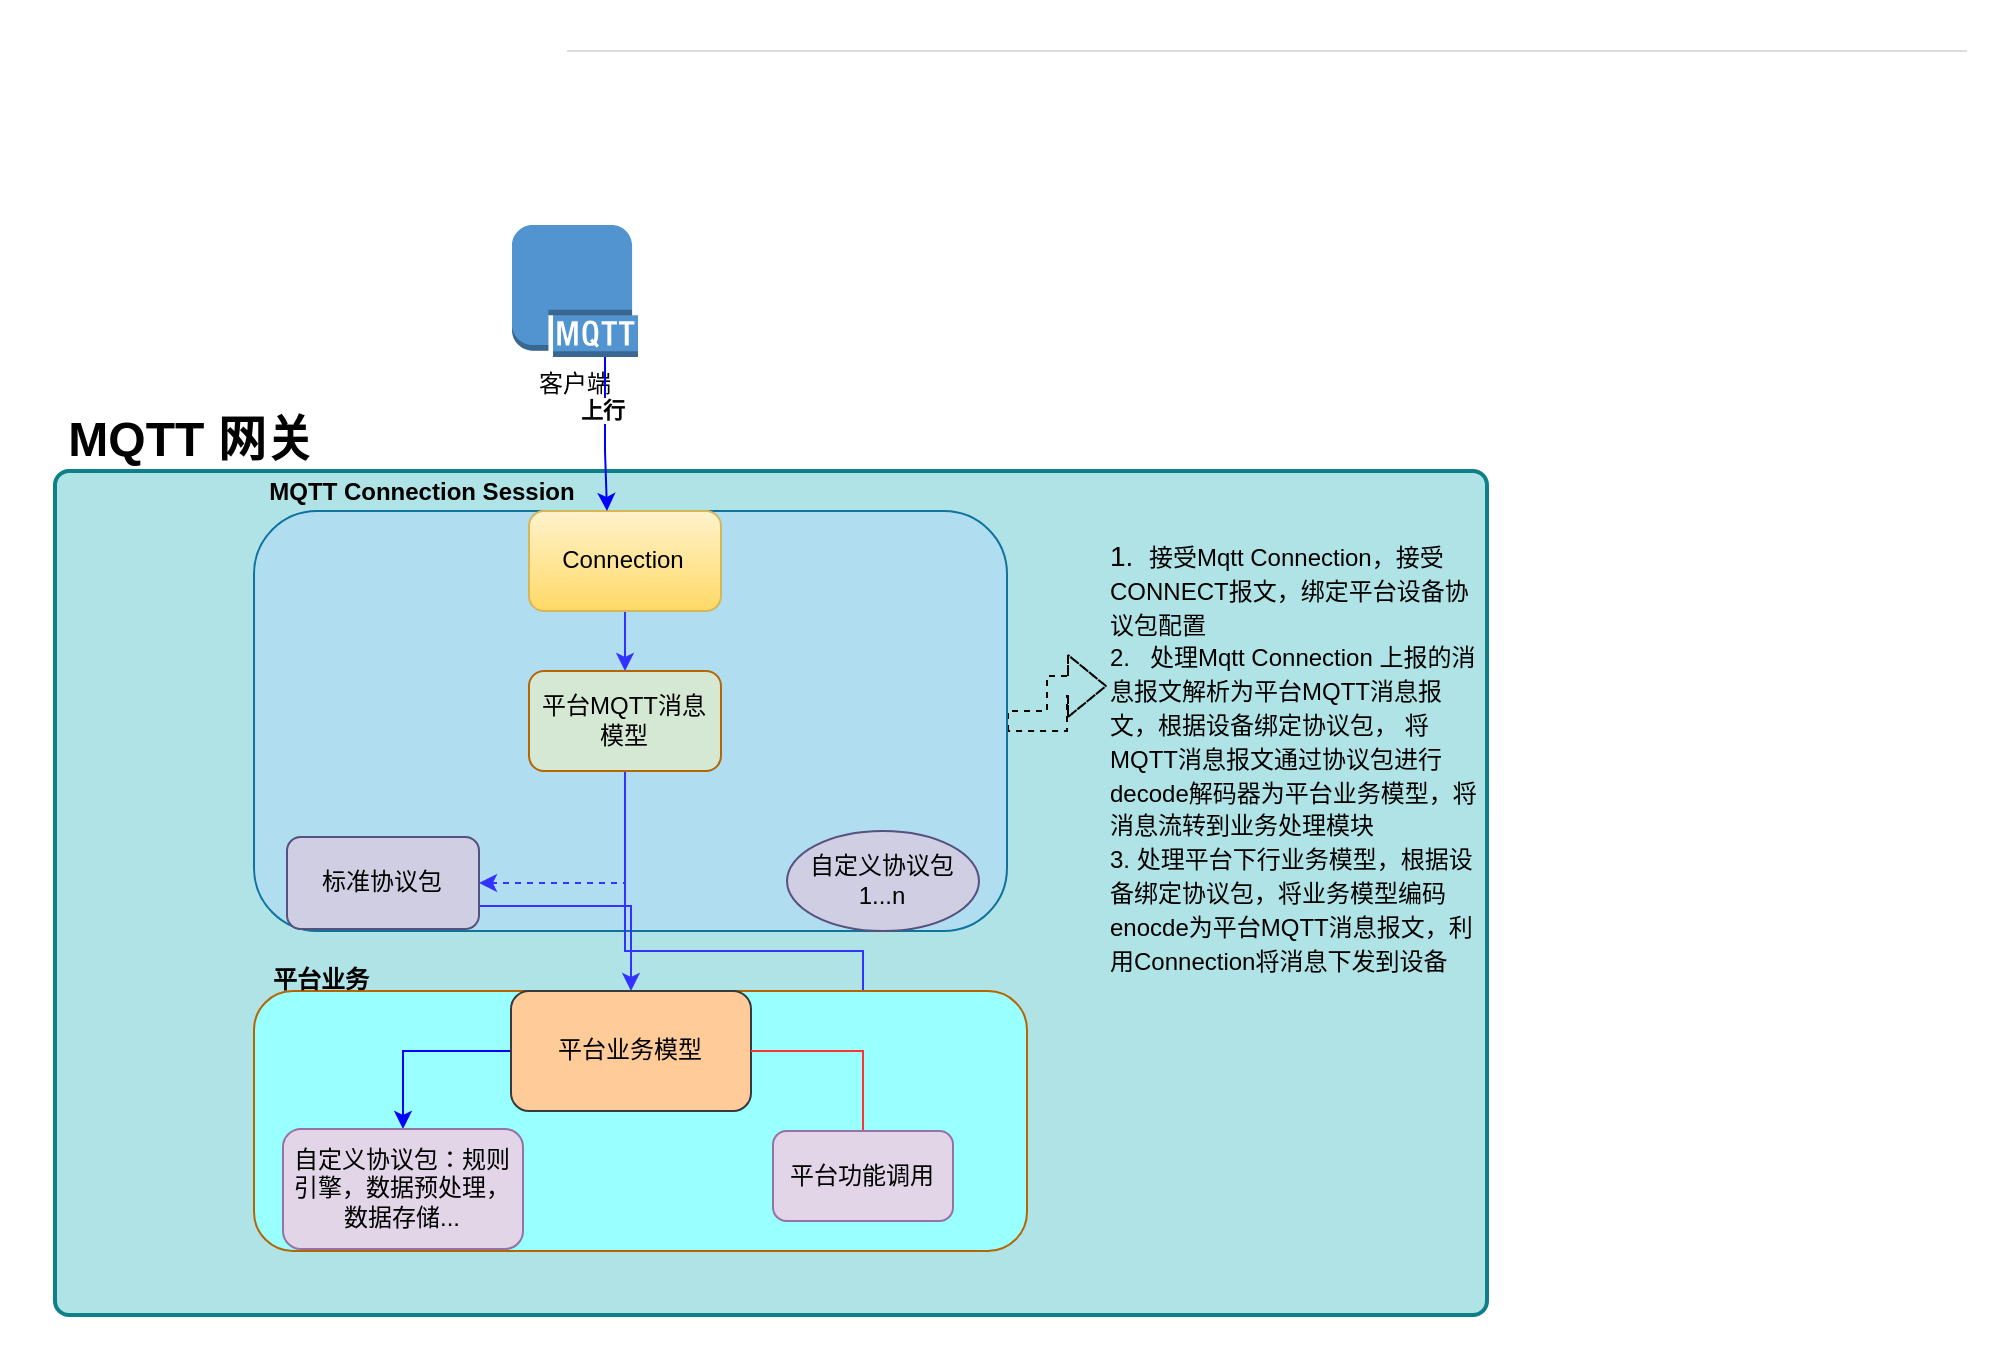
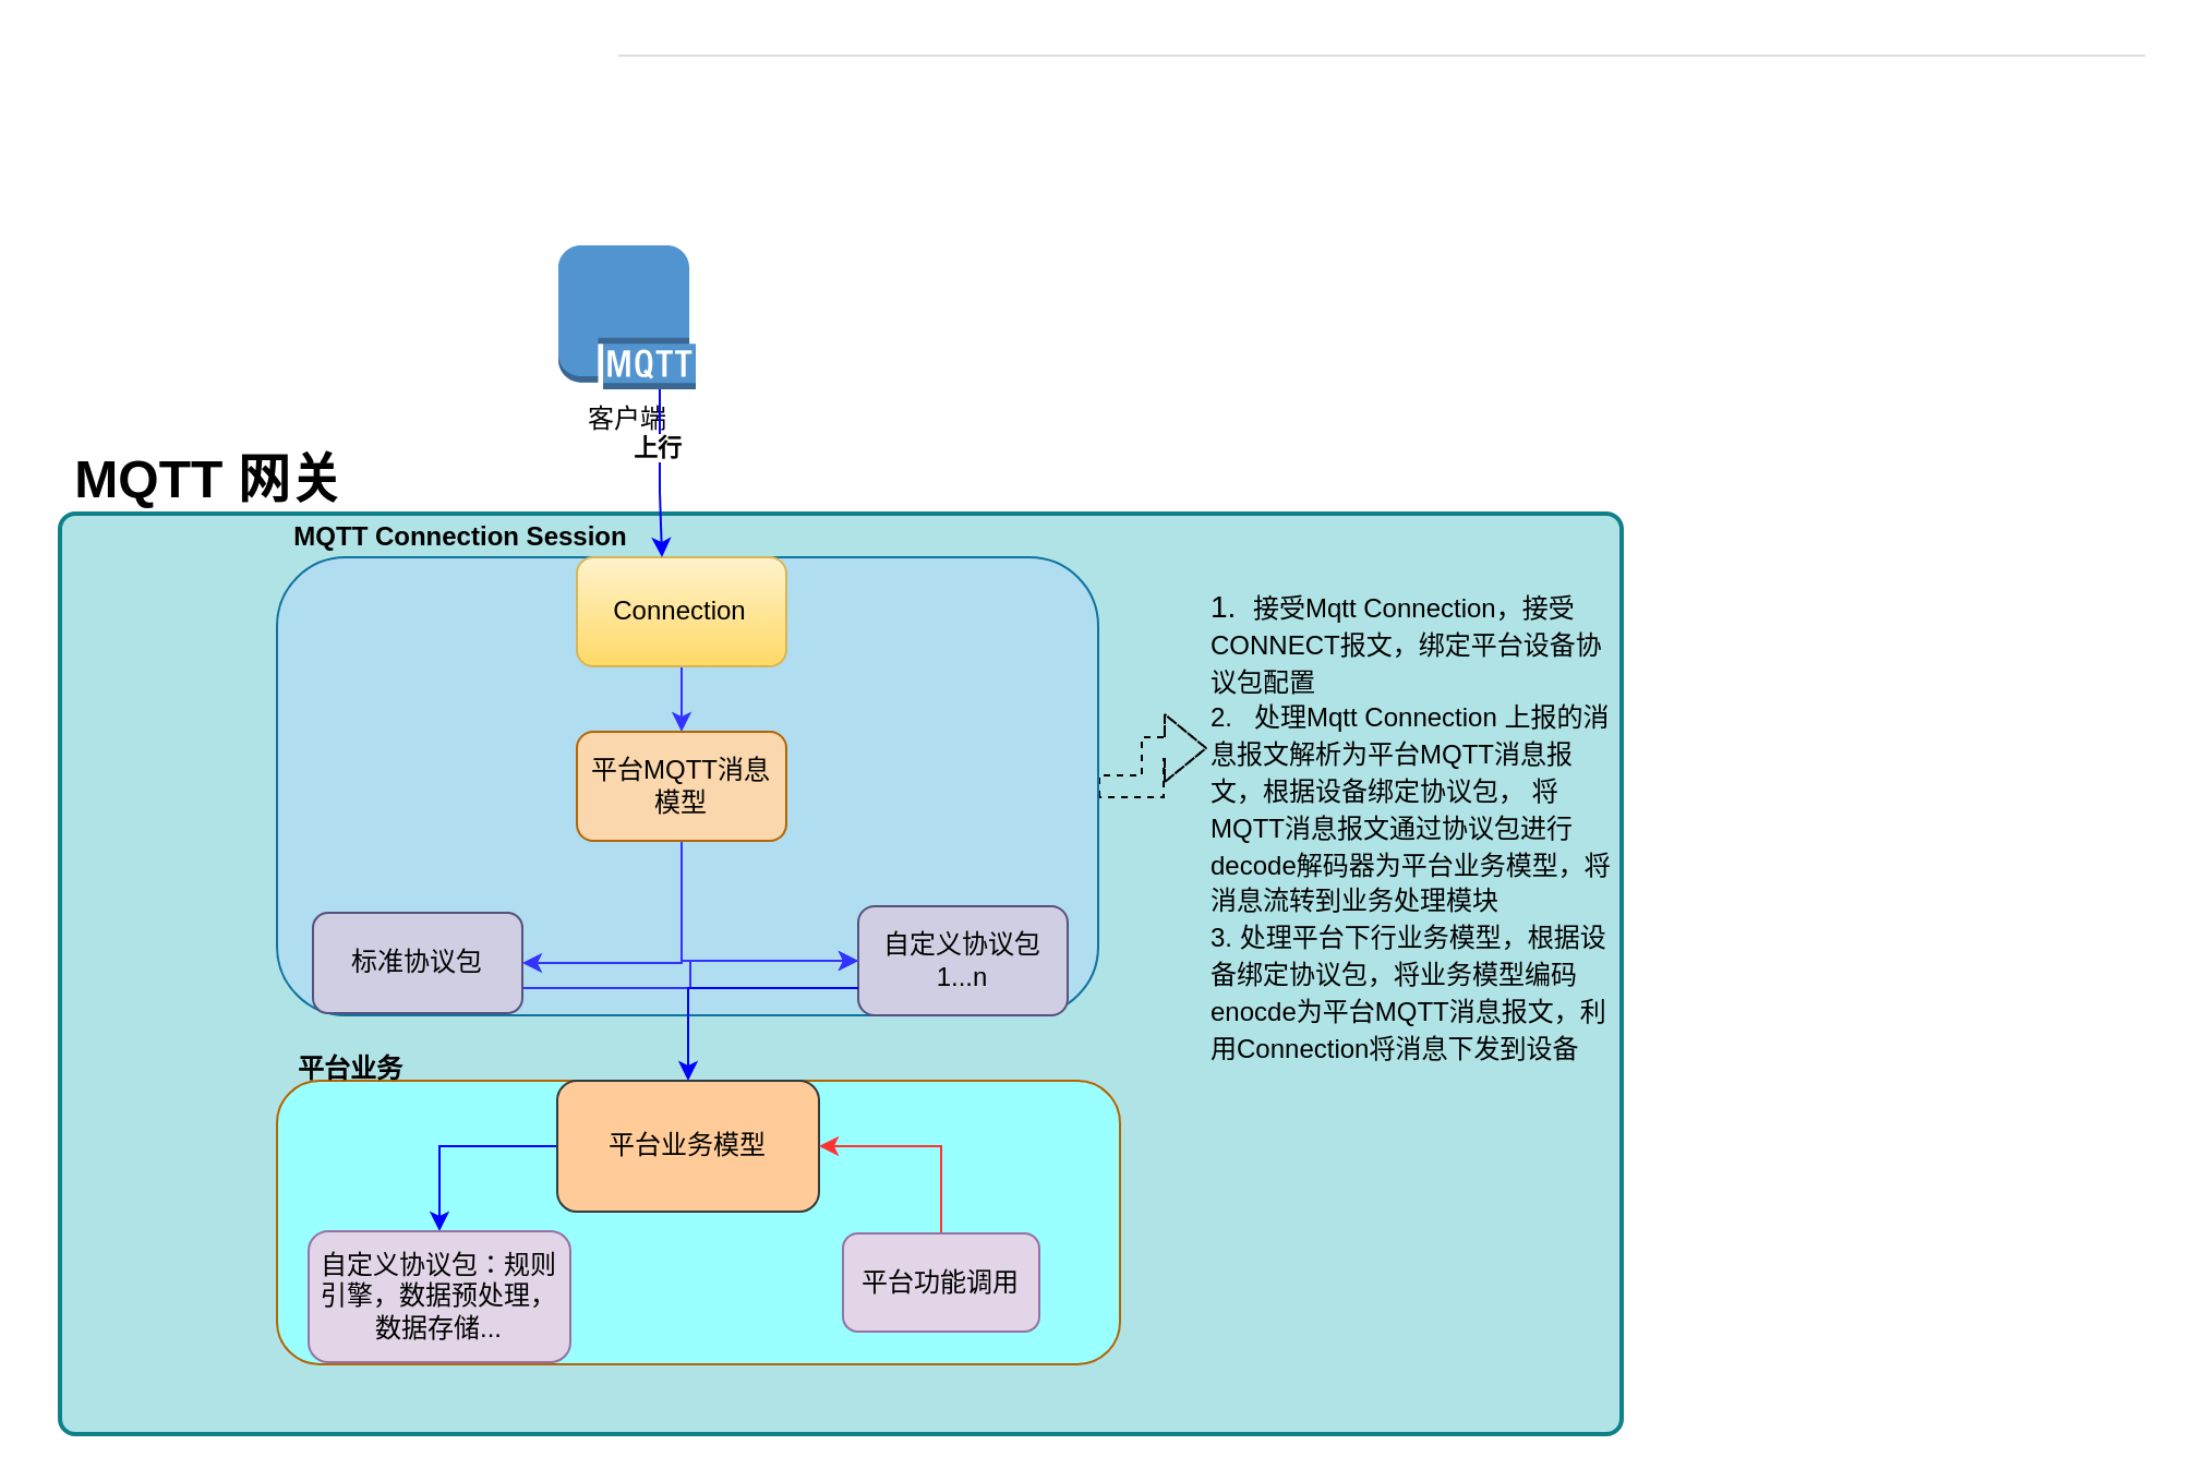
- <mxCell id="22" value="平台MQTT消息&lt;br&gt;模型" style="rounded=1;whiteSpace=wrap;html=1;fillColor=#d5e8d4;strokeColor=#b46504;" vertex="1" parent="1"><mxGeometry x="264" y="335" width="96" height="50" as="geometry" /></mxCell>
+ <mxCell id="22" value="平台MQTT消息&lt;br&gt;模型" style="rounded=1;whiteSpace=wrap;html=1;fillColor=#fad7ac;strokeColor=#b46504;" vertex="1" parent="1"><mxGeometry x="264" y="335" width="96" height="50" as="geometry" /></mxCell>
- <mxCell id="15" value="自定义协议包&lt;br&gt;1...n" style="ellipse;whiteSpace=wrap;html=1;fillColor=#d0cee2;strokeColor=#56517e;" vertex="1" parent="1"><mxGeometry x="393" y="415" width="96" height="50" as="geometry" /></mxCell>
+ <mxCell id="15" value="自定义协议包&lt;br&gt;1...n" style="rounded=1;whiteSpace=wrap;html=1;fillColor=#d0cee2;strokeColor=#56517e;" vertex="1" parent="1"><mxGeometry x="393" y="415" width="96" height="50" as="geometry" /></mxCell>
- <mxCell id="19" style="edgeStyle=orthogonalEdgeStyle;rounded=0;orthogonalLoop=1;jettySize=auto;html=1;entryX=1;entryY=0.5;entryDx=0;entryDy=0;exitX=0.5;exitY=1;exitDx=0;exitDy=0;strokeColor=#3333FF;dashed=1;" edge="1" parent="1" source="22" target="14"><mxGeometry relative="1" as="geometry" /></mxCell>
+ <mxCell id="19" style="edgeStyle=orthogonalEdgeStyle;rounded=0;orthogonalLoop=1;jettySize=auto;html=1;entryX=1;entryY=0.5;entryDx=0;entryDy=0;exitX=0.5;exitY=1;exitDx=0;exitDy=0;strokeColor=#3333FF;" edge="1" parent="1" source="22" target="14"><mxGeometry relative="1" as="geometry" /></mxCell>
- <mxCell id="13" style="edgeStyle=orthogonalEdgeStyle;rounded=0;orthogonalLoop=1;jettySize=auto;html=1;exitX=1;exitY=0.75;exitDx=0;exitDy=0;strokeColor=#3333FF;entryX=0.5;entryY=0;entryDx=0;entryDy=0;" edge="1" parent="1" source="14" target="24"><mxGeometry relative="1" as="geometry"><mxPoint x="323" y="495" as="targetPoint" /></mxGeometry></mxCell>
+ <mxCell id="13" style="edgeStyle=orthogonalEdgeStyle;rounded=0;orthogonalLoop=1;jettySize=auto;html=1;exitX=1;exitY=0.75;exitDx=0;exitDy=0;strokeColor=#3333FF;" edge="1" parent="1" source="14" target="15"><mxGeometry relative="1" as="geometry"><mxPoint x="323" y="495" as="targetPoint" /></mxGeometry></mxCell>
+ <mxCell id="16" style="edgeStyle=orthogonalEdgeStyle;rounded=0;orthogonalLoop=1;jettySize=auto;html=1;exitX=0;exitY=0.75;exitDx=0;exitDy=0;entryX=0.5;entryY=0;entryDx=0;entryDy=0;strokeColor=#0000FF;" edge="1" parent="1" source="15" target="24"><mxGeometry relative="1" as="geometry" /></mxCell>
- <mxCell id="20" style="edgeStyle=orthogonalEdgeStyle;rounded=0;orthogonalLoop=1;jettySize=auto;html=1;exitX=0.5;exitY=1;exitDx=0;exitDy=0;strokeColor=#3333FF;" edge="1" parent="1" source="22" target="28"><mxGeometry relative="1" as="geometry" /></mxCell>
+ <mxCell id="20" style="edgeStyle=orthogonalEdgeStyle;rounded=0;orthogonalLoop=1;jettySize=auto;html=1;entryX=0;entryY=0.5;entryDx=0;entryDy=0;exitX=0.5;exitY=1;exitDx=0;exitDy=0;strokeColor=#3333FF;" edge="1" parent="1" source="22" target="15"><mxGeometry relative="1" as="geometry" /></mxCell>
- <mxCell id="27" style="edgeStyle=orthogonalEdgeStyle;rounded=0;orthogonalLoop=1;jettySize=auto;html=1;entryX=1;entryY=0.5;entryDx=0;entryDy=0;exitX=0.5;exitY=0;exitDx=0;exitDy=0;strokeColor=#FF3333;endArrow=none;" edge="1" parent="1" source="28" target="24"><mxGeometry relative="1" as="geometry" /></mxCell>
+ <mxCell id="27" style="edgeStyle=orthogonalEdgeStyle;rounded=0;orthogonalLoop=1;jettySize=auto;html=1;entryX=1;entryY=0.5;entryDx=0;entryDy=0;exitX=0.5;exitY=0;exitDx=0;exitDy=0;strokeColor=#FF3333;" edge="1" parent="1" source="28" target="24"><mxGeometry relative="1" as="geometry" /></mxCell>
